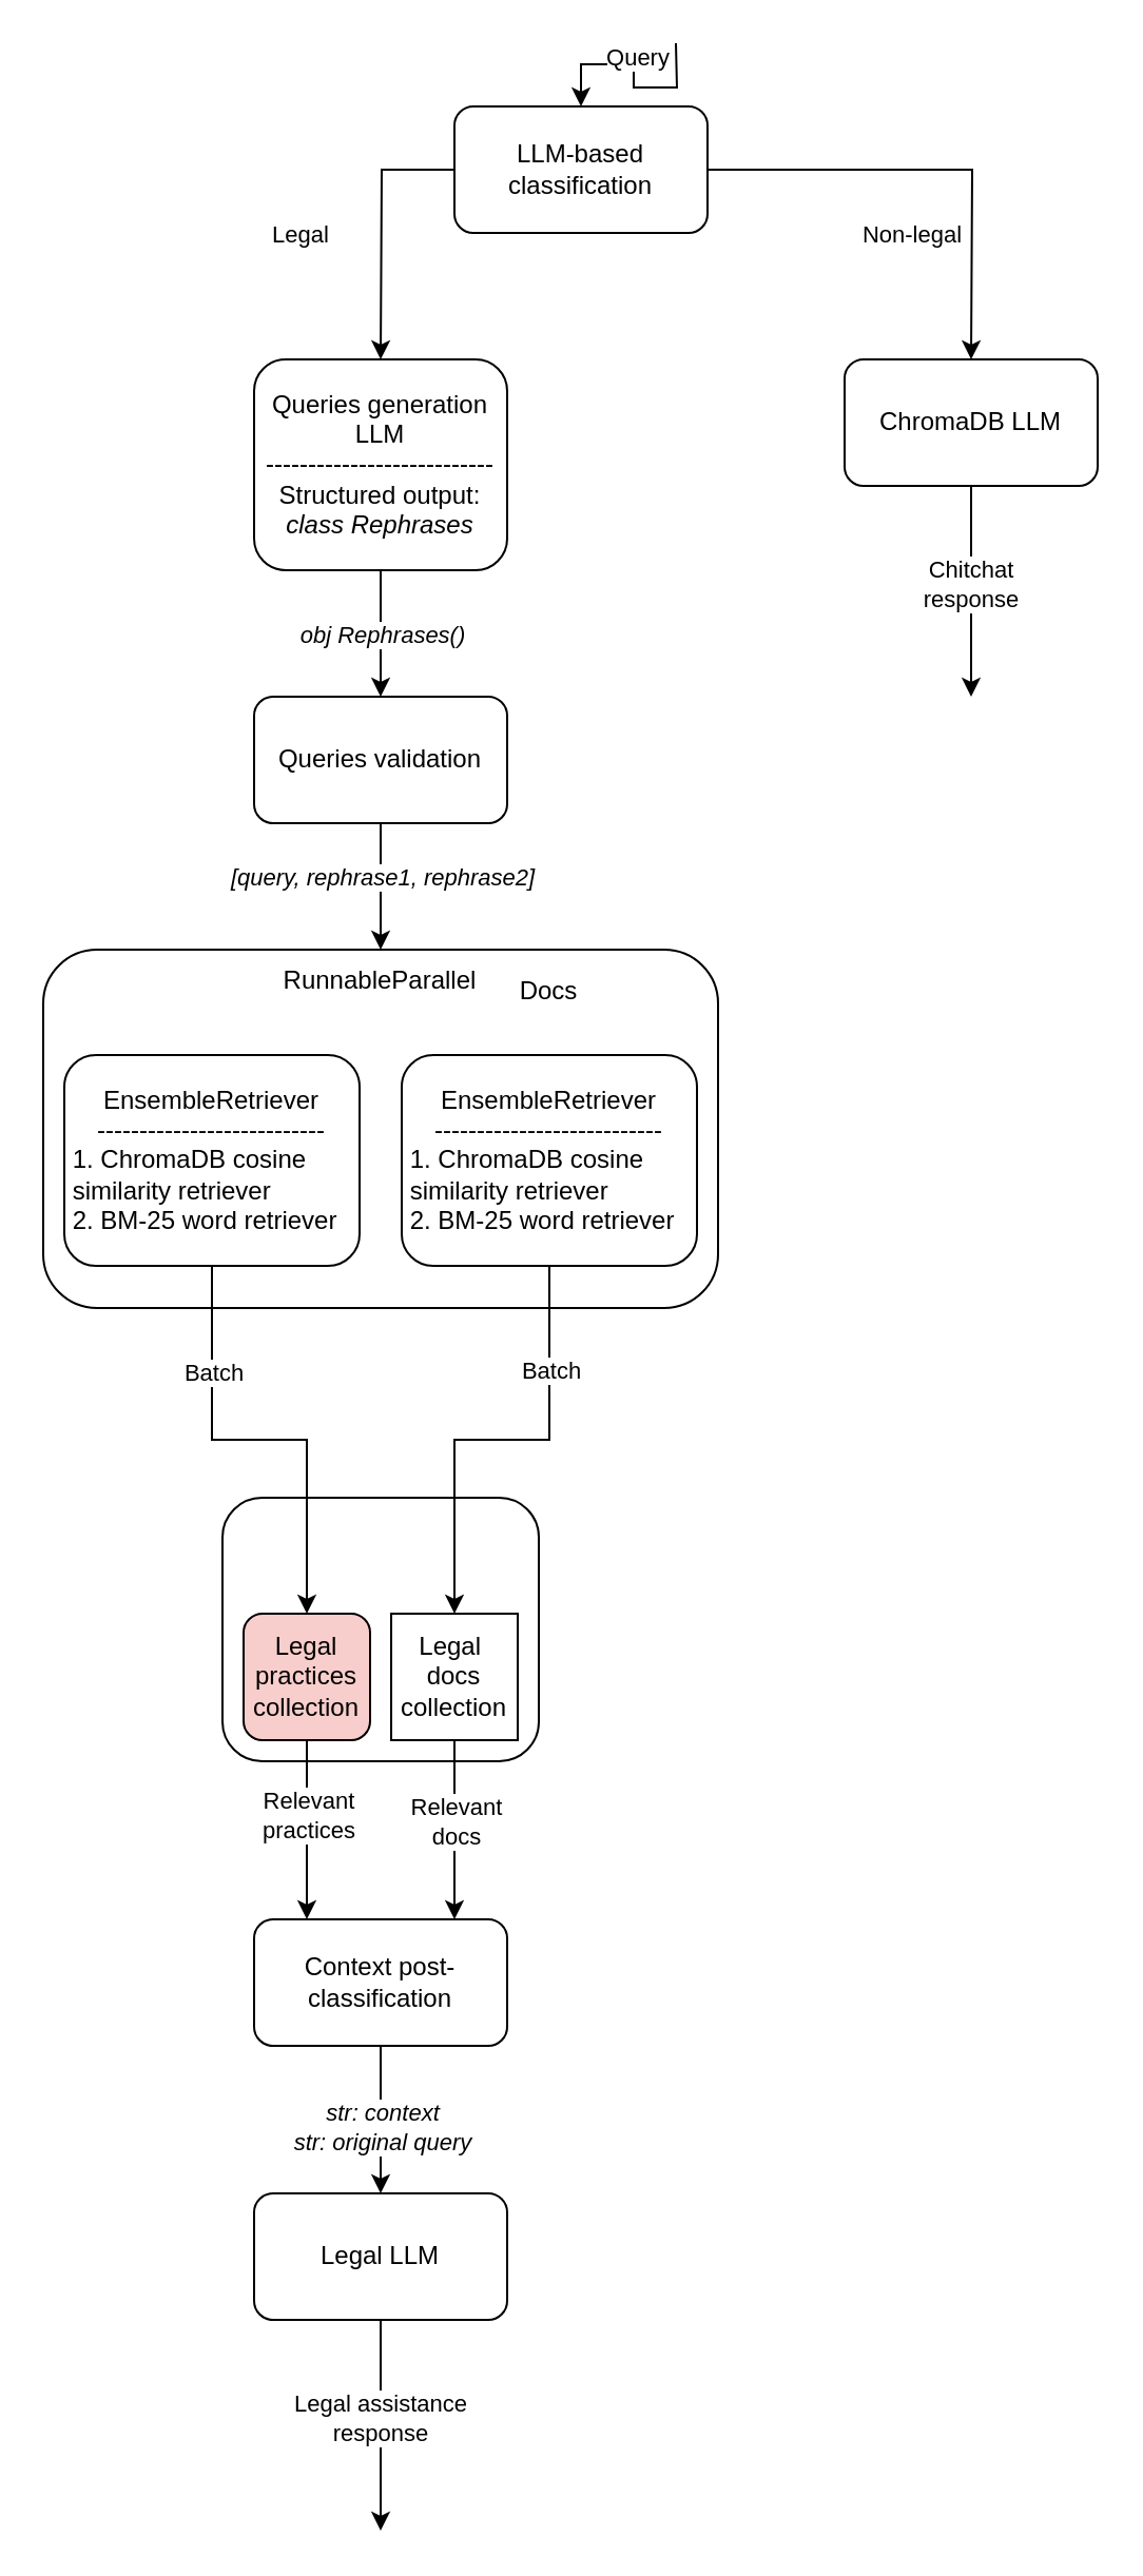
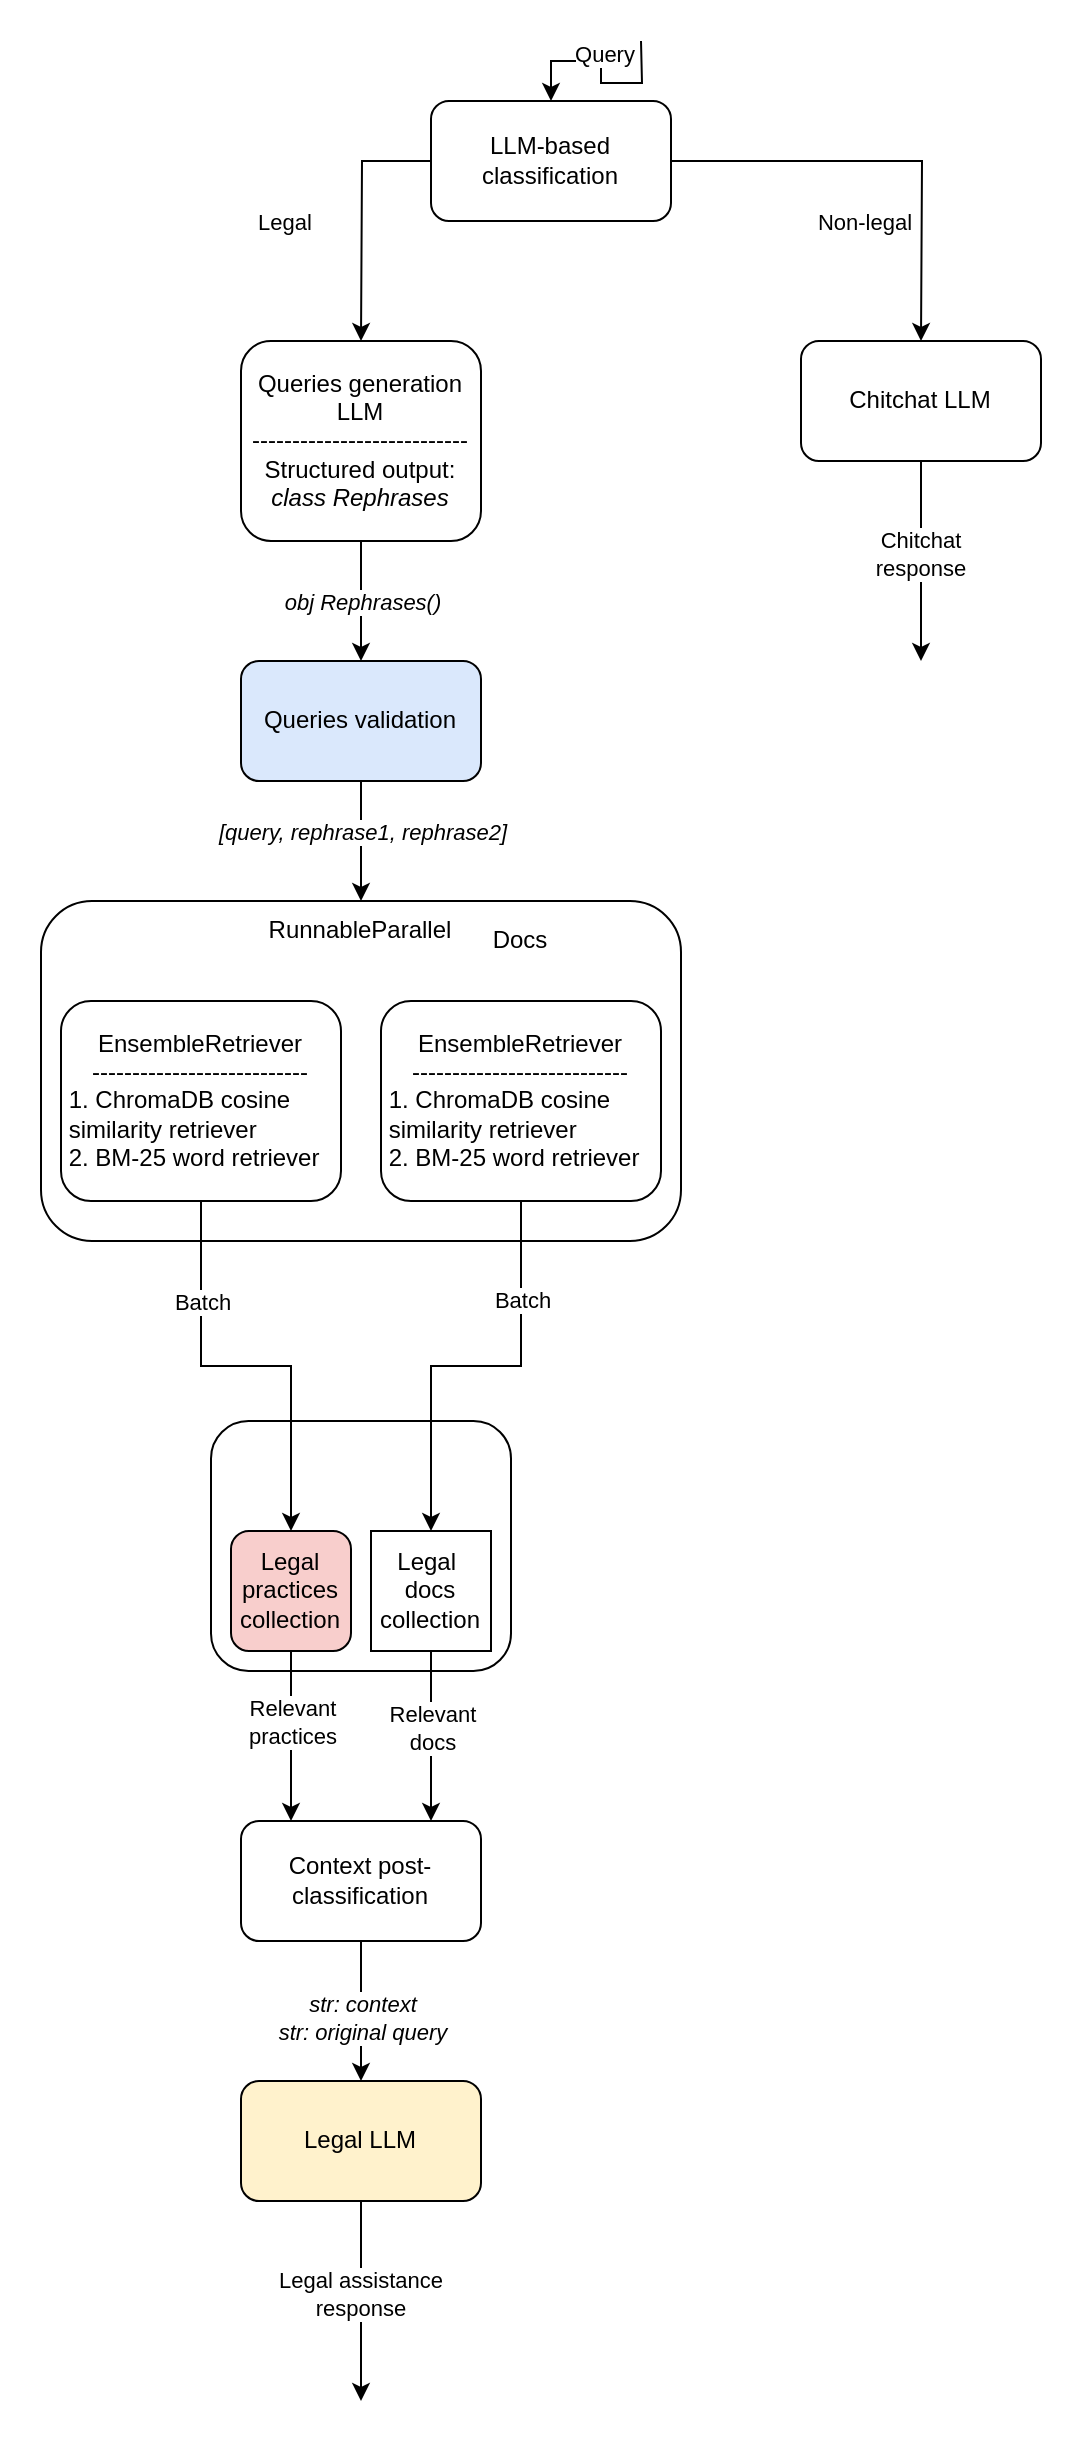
- <mxCell id="11" value="ChromaDB LLM" style="rounded=1;whiteSpace=wrap;html=1;" vertex="1" parent="1"><mxGeometry x="400" y="170" width="120" height="60" as="geometry" /></mxCell>
+ <mxCell id="11" value="Chitchat LLM" style="rounded=1;whiteSpace=wrap;html=1;" vertex="1" parent="1"><mxGeometry x="400" y="170" width="120" height="60" as="geometry" /></mxCell>
- <mxCell id="17" value="Queries validation" style="rounded=1;whiteSpace=wrap;html=1;" vertex="1" parent="1"><mxGeometry x="120" y="330" width="120" height="60" as="geometry" /></mxCell>
+ <mxCell id="17" value="Queries validation" style="rounded=1;whiteSpace=wrap;html=1;fillColor=#dae8fc;" vertex="1" parent="1"><mxGeometry x="120" y="330" width="120" height="60" as="geometry" /></mxCell>
- <mxCell id="39" value="Legal LLM" style="rounded=1;whiteSpace=wrap;html=1;" vertex="1" parent="1"><mxGeometry x="120" y="1040" width="120" height="60" as="geometry" /></mxCell>
+ <mxCell id="39" value="Legal LLM" style="rounded=1;whiteSpace=wrap;html=1;fillColor=#fff2cc;" vertex="1" parent="1"><mxGeometry x="120" y="1040" width="120" height="60" as="geometry" /></mxCell>
